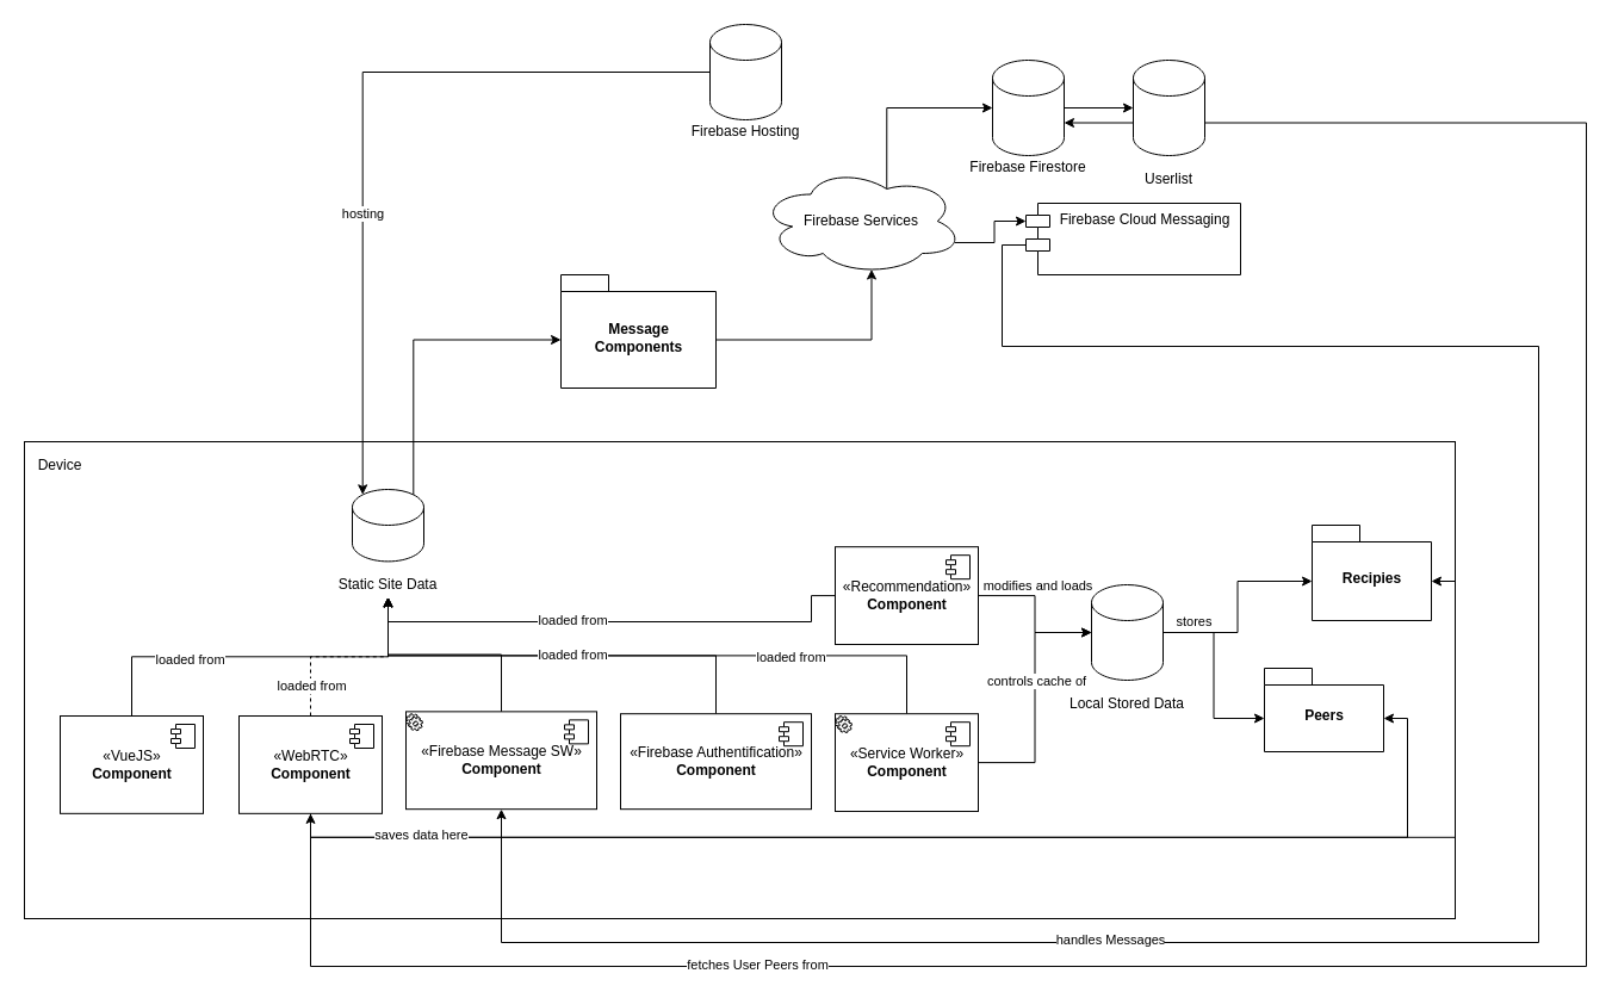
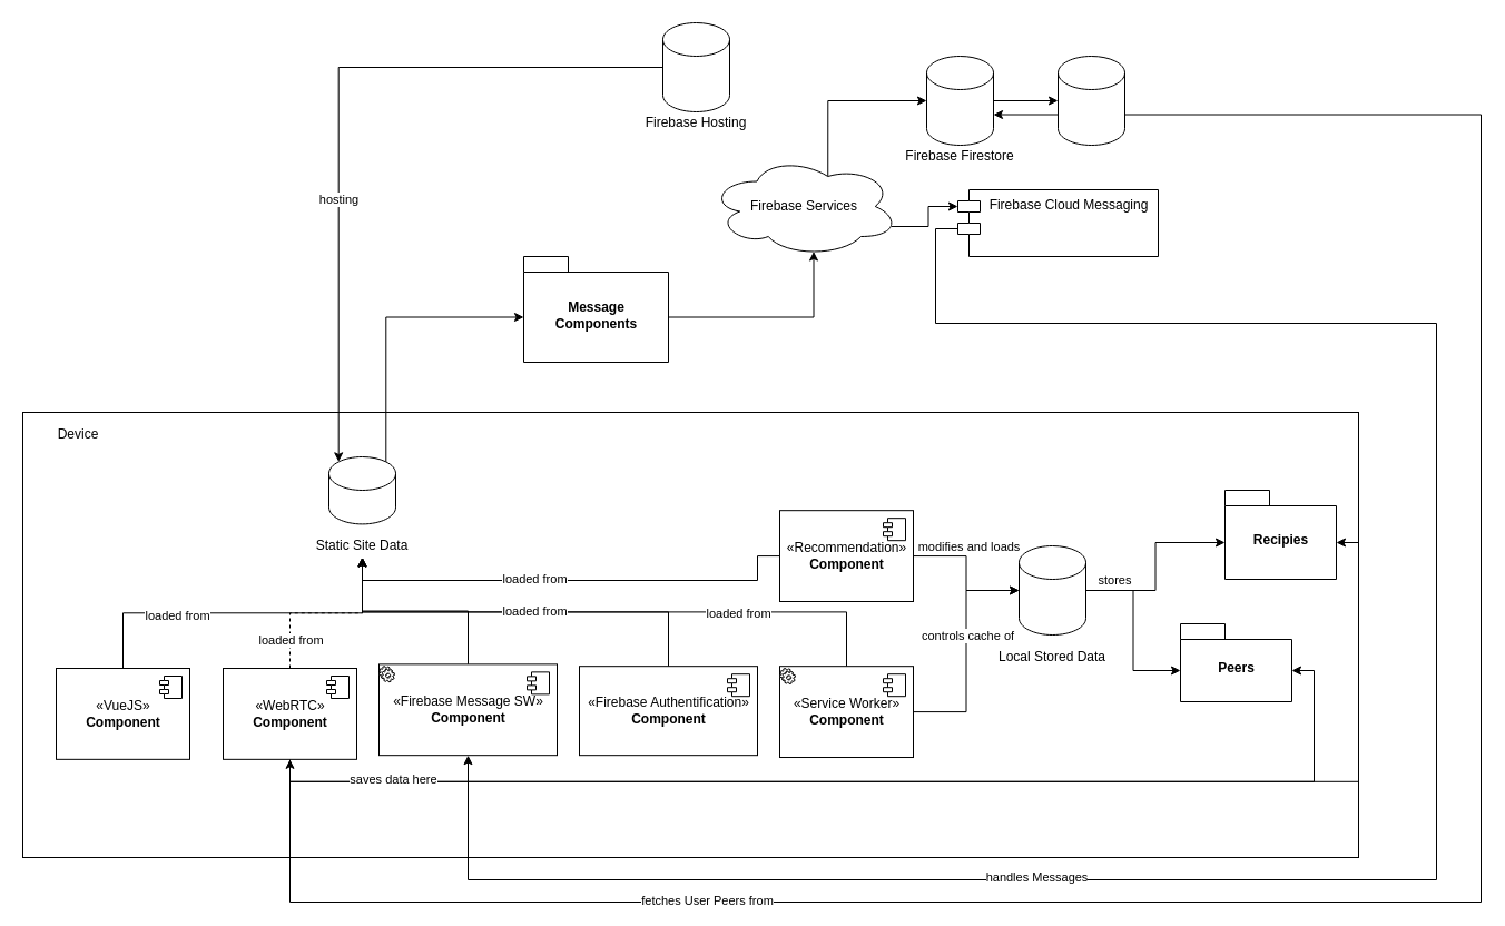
- <mxCell id="8" value="Userlist" style="text;html=1;strokeColor=none;fillColor=none;align=center;verticalAlign=middle;whiteSpace=wrap;rounded=0;" vertex="1" parent="6"><mxGeometry x="10" y="90" width="40" height="20" as="geometry" /></mxCell>
- <mxCell id="58" value="Device" style="text;html=1;strokeColor=none;fillColor=none;align=center;verticalAlign=middle;whiteSpace=wrap;rounded=0;" vertex="1" parent="1"><mxGeometry x="30" y="380" width="40" height="20" as="geometry" /></mxCell>
+ <mxCell id="58" value="Device" style="text;html=1;strokeColor=none;fillColor=none;align=center;verticalAlign=middle;whiteSpace=wrap;rounded=0;" vertex="1" parent="1"><mxGeometry x="50" y="380" width="40" height="20" as="geometry" /></mxCell>
